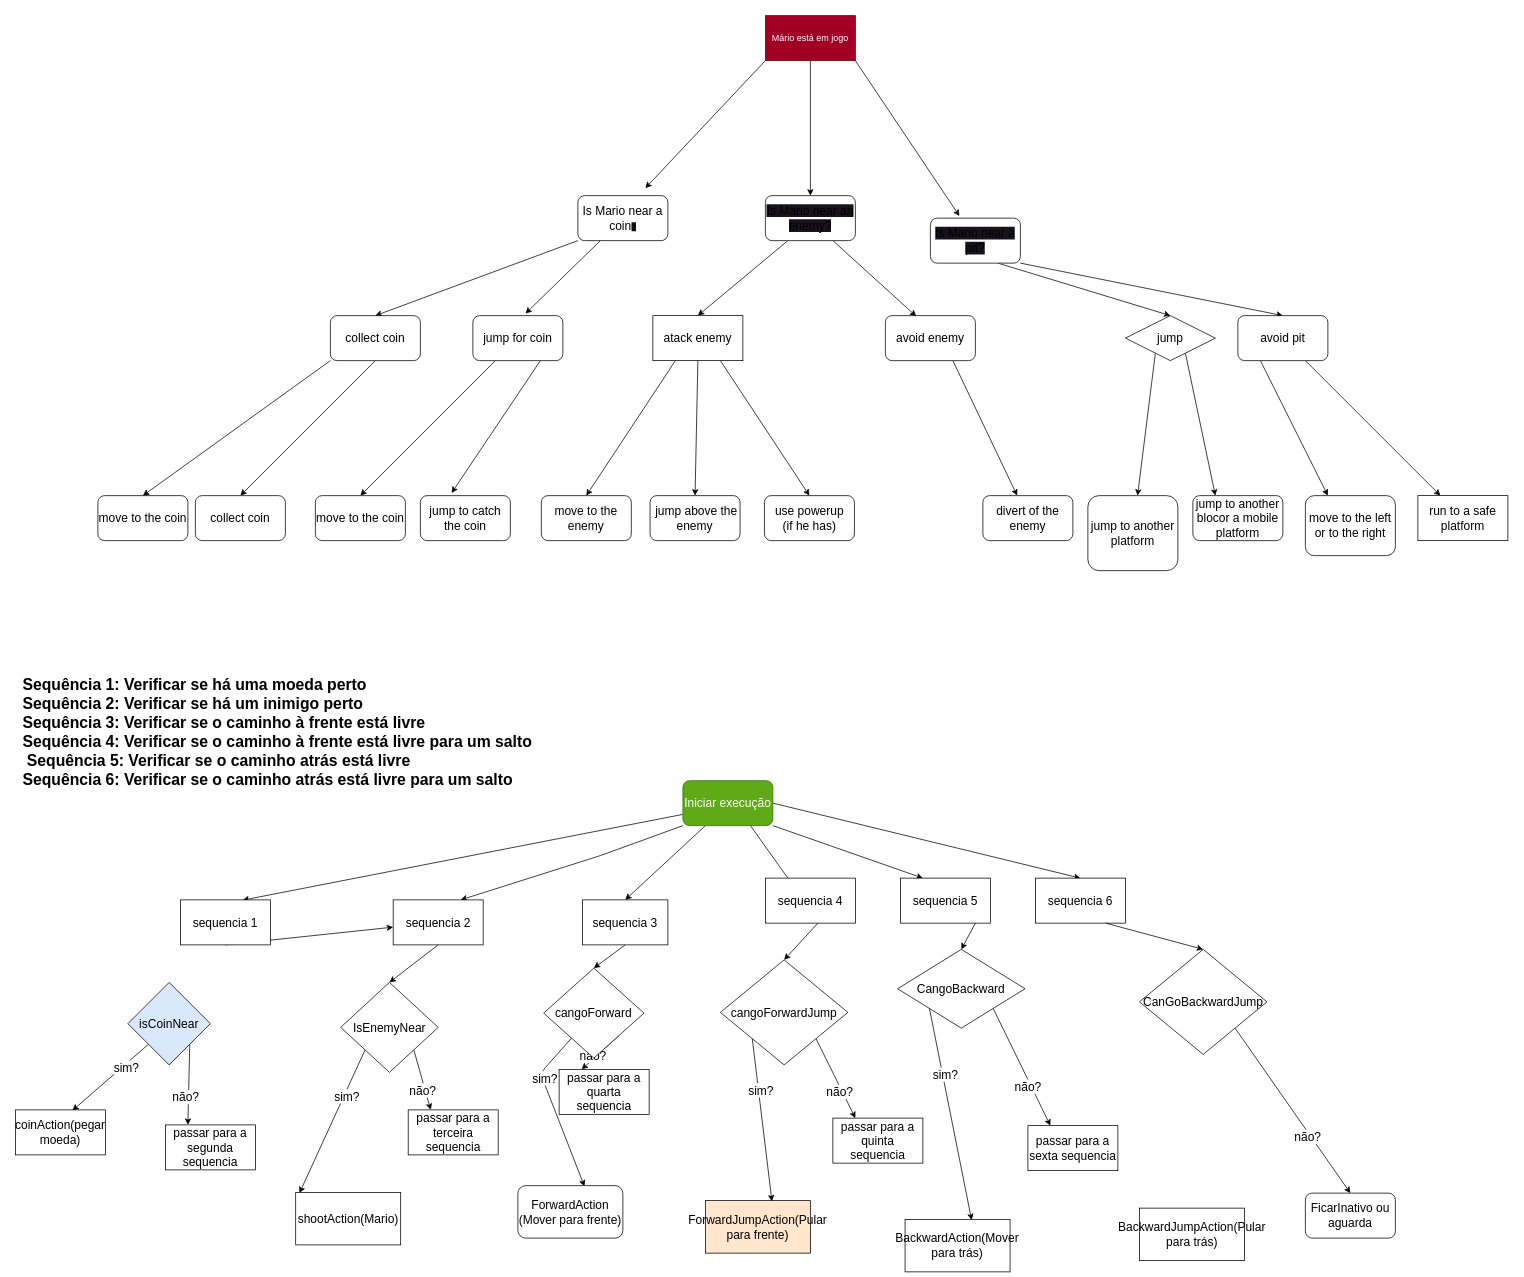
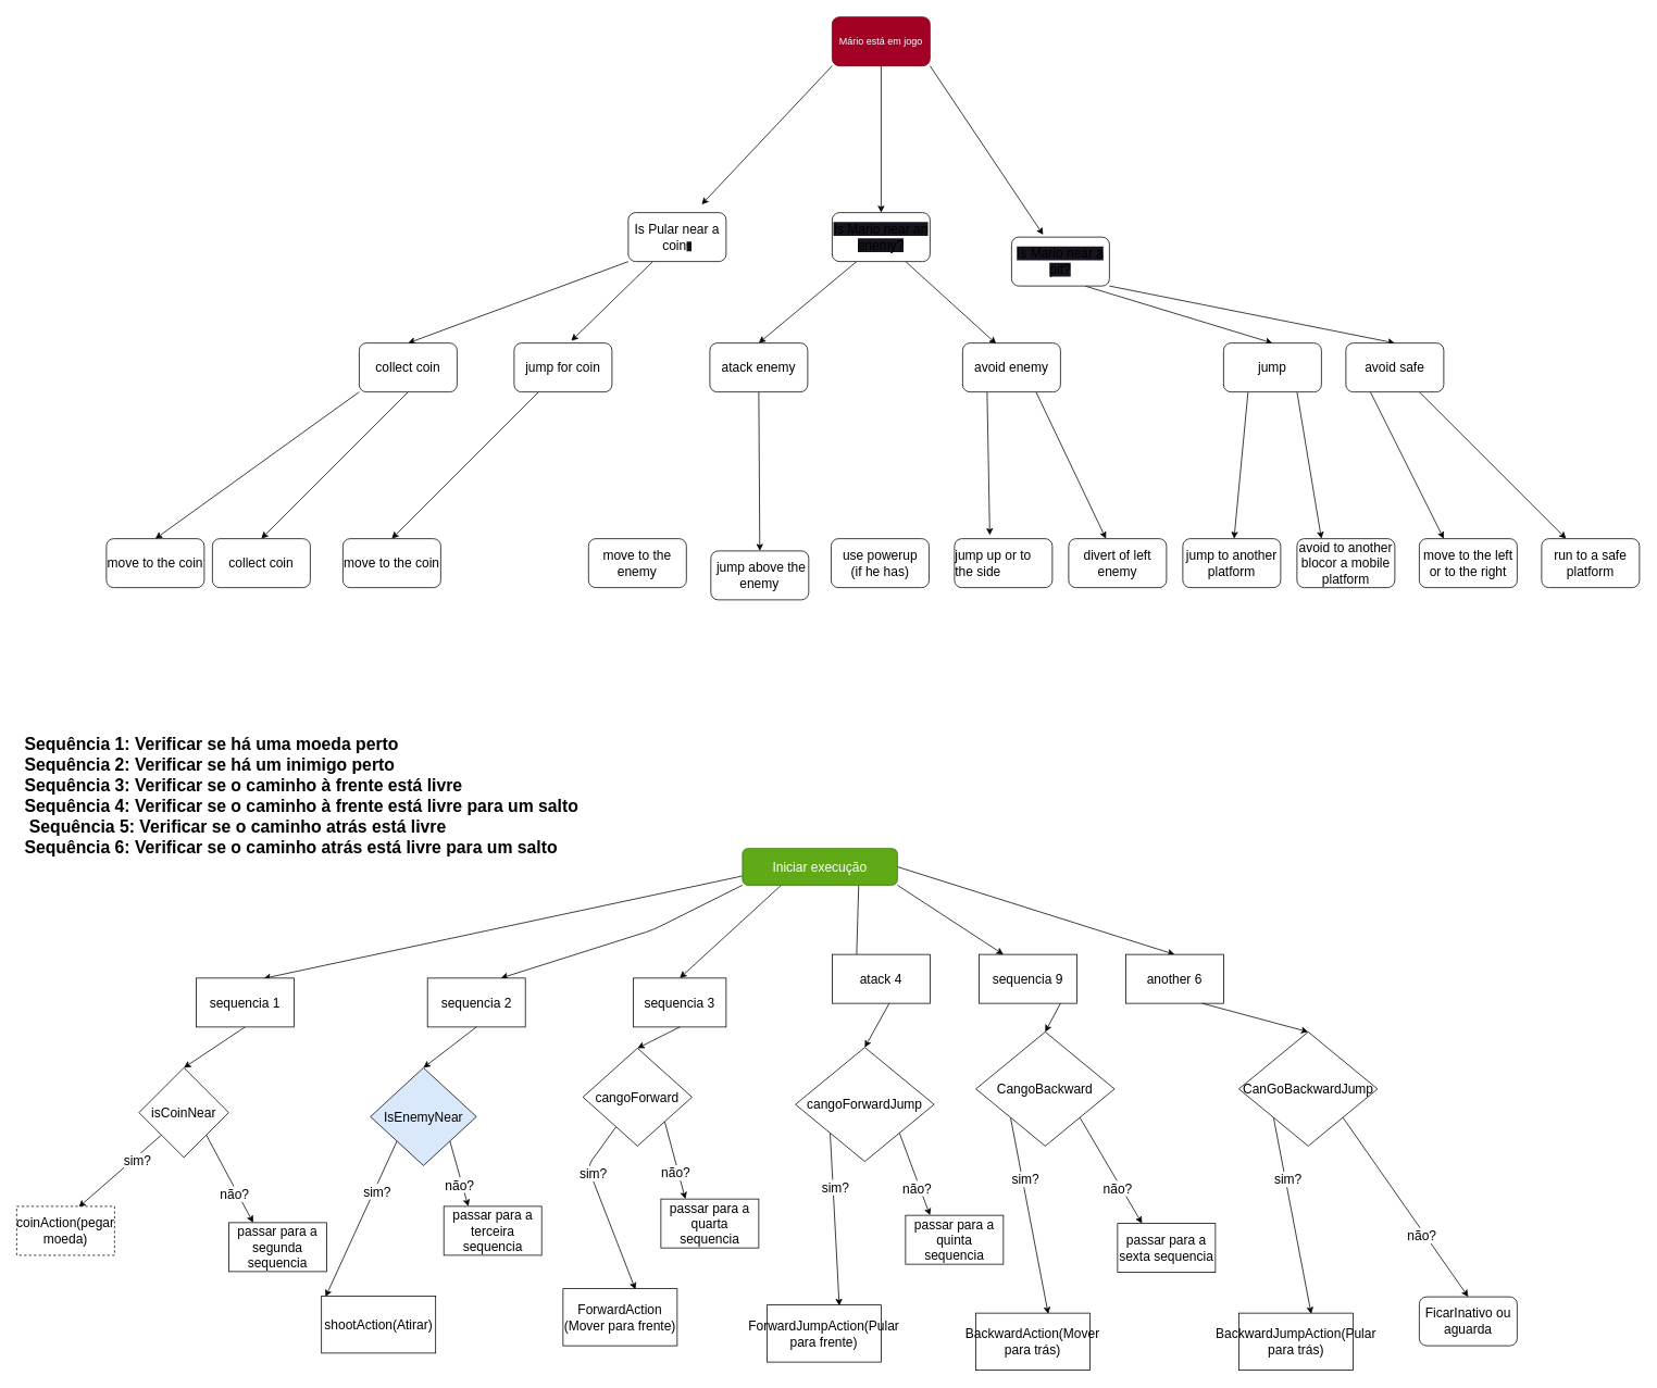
- <mxCell id="5" value="Mário está em jogo&lt;br&gt;" style="rounded=0;whiteSpace=wrap;html=1;fillColor=#a20025;fontColor=#ffffff;strokeColor=#6F0000;" vertex="1" parent="1"><mxGeometry x="1020" y="20" width="120" height="60" as="geometry" /></mxCell>
+ <mxCell id="5" value="Mário está em jogo&lt;br&gt;" style="whiteSpace=wrap;html=1;fillColor=#a20025;fontColor=#ffffff;strokeColor=#6F0000;rounded=1;" vertex="1" parent="1"><mxGeometry x="1020" y="20" width="120" height="60" as="geometry" /></mxCell>
- <mxCell id="8" value="&lt;font style=&quot;&quot;&gt;Is Mario near a coin&lt;/font&gt;&lt;span style=&quot;font-size: 11px; background-color: rgb(24, 20, 29);&quot;&gt;?&lt;/span&gt;" style="rounded=1;whiteSpace=wrap;html=1;fontSize=16;" vertex="1" parent="1"><mxGeometry x="770" y="260" width="120" height="60" as="geometry" /></mxCell>
+ <mxCell id="8" value="&lt;font style=&quot;&quot;&gt;Is Pular near a coin&lt;/font&gt;&lt;span style=&quot;font-size: 11px; background-color: rgb(24, 20, 29);&quot;&gt;?&lt;/span&gt;" style="rounded=1;whiteSpace=wrap;html=1;fontSize=16;" vertex="1" parent="1"><mxGeometry x="770" y="260" width="120" height="60" as="geometry" /></mxCell>
- <mxCell id="24" value="atack enemy" style="whiteSpace=wrap;html=1;fontSize=16;rounded=0;" vertex="1" parent="1"><mxGeometry x="870" y="420" width="120" height="60" as="geometry" /></mxCell>
+ <mxCell id="24" value="atack enemy" style="rounded=1;whiteSpace=wrap;html=1;fontSize=16;" vertex="1" parent="1"><mxGeometry x="870" y="420" width="120" height="60" as="geometry" /></mxCell>
- <mxCell id="30" value="jump" style="rhombus;whiteSpace=wrap;html=1;fontSize=16;" vertex="1" parent="1"><mxGeometry x="1500" y="420" width="120" height="60" as="geometry" /></mxCell>
+ <mxCell id="30" value="jump" style="rounded=1;whiteSpace=wrap;html=1;fontSize=16;" vertex="1" parent="1"><mxGeometry x="1500" y="420" width="120" height="60" as="geometry" /></mxCell>
- <mxCell id="33" value="avoid pit" style="rounded=1;whiteSpace=wrap;html=1;fontSize=16;" vertex="1" parent="1"><mxGeometry x="1650" y="420" width="120" height="60" as="geometry" /></mxCell>
+ <mxCell id="33" value="avoid safe" style="rounded=1;whiteSpace=wrap;html=1;fontSize=16;" vertex="1" parent="1"><mxGeometry x="1650" y="420" width="120" height="60" as="geometry" /></mxCell>
+ <mxCell id="25" style="edgeStyle=none;html=1;exitX=0.25;exitY=1;exitDx=0;exitDy=0;entryX=0.361;entryY=-0.072;entryDx=0;entryDy=0;entryPerimeter=0;fontSize=16;" edge="1" parent="1" source="27" target="41"><mxGeometry relative="1" as="geometry" /></mxCell>
- <mxCell id="19" style="edgeStyle=none;html=1;exitX=0.75;exitY=1;exitDx=0;exitDy=0;entryX=0.347;entryY=-0.059;entryDx=0;entryDy=0;entryPerimeter=0;fontSize=16;" edge="1" parent="1" source="20" target="37"><mxGeometry relative="1" as="geometry" /></mxCell>
- <mxCell id="21" style="edgeStyle=none;html=1;exitX=0.25;exitY=1;exitDx=0;exitDy=0;entryX=0.5;entryY=0;entryDx=0;entryDy=0;fontSize=16;" edge="1" parent="1" source="24" target="38"><mxGeometry relative="1" as="geometry" /></mxCell>
- <mxCell id="23" style="edgeStyle=none;html=1;exitX=0.75;exitY=1;exitDx=0;exitDy=0;entryX=0.5;entryY=0;entryDx=0;entryDy=0;fontSize=16;" edge="1" parent="1" source="24" target="40"><mxGeometry relative="1" as="geometry" /></mxCell>
- <mxCell id="37" value="jump to catch the coin" style="rounded=1;whiteSpace=wrap;html=1;fontSize=16;" vertex="1" parent="1"><mxGeometry x="560" y="660" width="120" height="60" as="geometry" /></mxCell>
- <mxCell id="39" value="&amp;nbsp;jump above the enemy" style="rounded=1;whiteSpace=wrap;html=1;fontSize=16;" vertex="1" parent="1"><mxGeometry x="866.25" y="660" width="120" height="60" as="geometry" /></mxCell>
+ <mxCell id="39" value="&amp;nbsp;jump above the enemy" style="rounded=1;whiteSpace=wrap;html=1;fontSize=16;" vertex="1" parent="1"><mxGeometry x="871.25" y="675" width="120" height="60" as="geometry" /></mxCell>
+ <mxCell id="41" value="&lt;div style=&quot;text-align: start;&quot;&gt;jump up or to the side&lt;/div&gt;" style="rounded=1;whiteSpace=wrap;html=1;fontSize=16;" vertex="1" parent="1"><mxGeometry x="1170" y="660" width="120" height="60" as="geometry" /></mxCell>
- <mxCell id="42" value="divert of the enemy" style="rounded=1;whiteSpace=wrap;html=1;fontSize=16;" vertex="1" parent="1"><mxGeometry x="1310" y="660" width="120" height="60" as="geometry" /></mxCell>
+ <mxCell id="42" value="divert of left enemy" style="rounded=1;whiteSpace=wrap;html=1;fontSize=16;" vertex="1" parent="1"><mxGeometry x="1310" y="660" width="120" height="60" as="geometry" /></mxCell>
- <mxCell id="44" value="jump to another blocor a mobile platform" style="rounded=1;whiteSpace=wrap;html=1;fontSize=16;" vertex="1" parent="1"><mxGeometry x="1590" y="660" width="120" height="60" as="geometry" /></mxCell>
+ <mxCell id="44" value="avoid to another blocor a mobile platform" style="rounded=1;whiteSpace=wrap;html=1;fontSize=16;" vertex="1" parent="1"><mxGeometry x="1590" y="660" width="120" height="60" as="geometry" /></mxCell>
- <mxCell id="46" value="run to a safe platform" style="whiteSpace=wrap;html=1;fontSize=16;rounded=0;" vertex="1" parent="1"><mxGeometry x="1890" y="660" width="120" height="60" as="geometry" /></mxCell>
+ <mxCell id="46" value="run to a safe platform" style="rounded=1;whiteSpace=wrap;html=1;fontSize=16;" vertex="1" parent="1"><mxGeometry x="1890" y="660" width="120" height="60" as="geometry" /></mxCell>
- <mxCell id="45" value="move to the left or to the right" style="rounded=1;whiteSpace=wrap;html=1;fontSize=16;" vertex="1" parent="1"><mxGeometry x="1740" y="660" width="120" height="80" as="geometry" /></mxCell>
+ <mxCell id="45" value="move to the left or to the right" style="rounded=1;whiteSpace=wrap;html=1;fontSize=16;" vertex="1" parent="1"><mxGeometry x="1740" y="660" width="120" height="60" as="geometry" /></mxCell>
- <mxCell id="43" value="jump to another platform" style="rounded=1;whiteSpace=wrap;html=1;fontSize=16;" vertex="1" parent="1"><mxGeometry x="1450" y="660" width="120" height="100" as="geometry" /></mxCell>
+ <mxCell id="43" value="jump to another platform" style="rounded=1;whiteSpace=wrap;html=1;fontSize=16;" vertex="1" parent="1"><mxGeometry x="1450" y="660" width="120" height="60" as="geometry" /></mxCell>
- <mxCell id="53" value="Iniciar execução" style="rounded=1;whiteSpace=wrap;html=1;fontSize=16;fillColor=#60a917;fontColor=#ffffff;strokeColor=#2D7600;" vertex="1" parent="1"><mxGeometry x="910" y="1040" width="120" height="60" as="geometry" /></mxCell>
+ <mxCell id="53" value="Iniciar execução" style="rounded=1;whiteSpace=wrap;html=1;fontSize=16;fillColor=#60a917;fontColor=#ffffff;strokeColor=#2D7600;" vertex="1" parent="1"><mxGeometry x="910" y="1040" width="190" height="45" as="geometry" /></mxCell>
- <mxCell id="56" value="sequencia 4" style="rounded=0;whiteSpace=wrap;html=1;fontSize=16;" vertex="1" parent="1"><mxGeometry x="1020" y="1170" width="120" height="60" as="geometry" /></mxCell>
+ <mxCell id="56" value="atack 4" style="rounded=0;whiteSpace=wrap;html=1;fontSize=16;" vertex="1" parent="1"><mxGeometry x="1020" y="1170" width="120" height="60" as="geometry" /></mxCell>
- <mxCell id="57" value="sequencia 5" style="rounded=0;whiteSpace=wrap;html=1;fontSize=16;" vertex="1" parent="1"><mxGeometry x="1200" y="1170" width="120" height="60" as="geometry" /></mxCell>
+ <mxCell id="57" value="sequencia 9" style="rounded=0;whiteSpace=wrap;html=1;fontSize=16;" vertex="1" parent="1"><mxGeometry x="1200" y="1170" width="120" height="60" as="geometry" /></mxCell>
- <mxCell id="58" value="sequencia 6" style="rounded=0;whiteSpace=wrap;html=1;fontSize=16;" vertex="1" parent="1"><mxGeometry x="1380" y="1170" width="120" height="60" as="geometry" /></mxCell>
+ <mxCell id="58" value="another 6" style="rounded=0;whiteSpace=wrap;html=1;fontSize=16;" vertex="1" parent="1"><mxGeometry x="1380" y="1170" width="120" height="60" as="geometry" /></mxCell>
- <mxCell id="59" style="edgeStyle=none;html=1;exitX=0.5;exitY=1;exitDx=0;exitDy=0;fontSize=16;" edge="1" parent="1" source="60" target="54"><mxGeometry relative="1" as="geometry" /></mxCell>
+ <mxCell id="59" style="edgeStyle=none;html=1;exitX=0.5;exitY=1;exitDx=0;exitDy=0;entryX=0.5;entryY=0;entryDx=0;entryDy=0;fontSize=16;" edge="1" parent="1" source="60" target="65"><mxGeometry relative="1" as="geometry" /></mxCell>
- <mxCell id="97" value="CangoBackward" style="rhombus;whiteSpace=wrap;html=1;fontSize=16;" vertex="1" parent="1"><mxGeometry x="1196.25" y="1265" width="170" height="105" as="geometry" /></mxCell>
+ <mxCell id="97" value="CangoBackward" style="rhombus;whiteSpace=wrap;html=1;fontSize=16;" vertex="1" parent="1"><mxGeometry x="1196.25" y="1265" width="170" height="140" as="geometry" /></mxCell>
- <mxCell id="89" value="cangoForwardJump" style="rhombus;whiteSpace=wrap;html=1;fontSize=16;" vertex="1" parent="1"><mxGeometry x="960" y="1279.02" width="170" height="140" as="geometry" /></mxCell>
+ <mxCell id="89" value="cangoForwardJump" style="rhombus;whiteSpace=wrap;html=1;fontSize=16;" vertex="1" parent="1"><mxGeometry x="975" y="1284.02" width="170" height="140" as="geometry" /></mxCell>
- <mxCell id="81" value="cangoForward" style="rhombus;whiteSpace=wrap;html=1;fontSize=16;" vertex="1" parent="1"><mxGeometry x="724.38" y="1290" width="133.75" height="120" as="geometry" /></mxCell>
+ <mxCell id="81" value="cangoForward" style="rhombus;whiteSpace=wrap;html=1;fontSize=16;" vertex="1" parent="1"><mxGeometry x="714.38" y="1285" width="133.75" height="120" as="geometry" /></mxCell>
- <mxCell id="65" value="isCoinNear" style="rhombus;whiteSpace=wrap;html=1;fontSize=16;fillColor=#dae8fc;" vertex="1" parent="1"><mxGeometry x="170" y="1309.02" width="110" height="110" as="geometry" /></mxCell>
+ <mxCell id="65" value="isCoinNear" style="rhombus;whiteSpace=wrap;html=1;fontSize=16;" vertex="1" parent="1"><mxGeometry x="170" y="1309.02" width="110" height="110" as="geometry" /></mxCell>
- <mxCell id="73" value="IsEnemyNear" style="rhombus;whiteSpace=wrap;html=1;fontSize=16;" vertex="1" parent="1"><mxGeometry x="453.75" y="1309.02" width="130" height="120" as="geometry" /></mxCell>
+ <mxCell id="73" value="IsEnemyNear" style="rhombus;whiteSpace=wrap;html=1;fontSize=16;fillColor=#dae8fc;" vertex="1" parent="1"><mxGeometry x="453.75" y="1309.02" width="130" height="120" as="geometry" /></mxCell>
- <mxCell id="83" value="passar para a quarta sequencia" style="rounded=0;whiteSpace=wrap;html=1;fontSize=16;" vertex="1" parent="1"><mxGeometry x="745" y="1425" width="120" height="60" as="geometry" /></mxCell>
+ <mxCell id="83" value="passar para a quarta sequencia" style="rounded=0;whiteSpace=wrap;html=1;fontSize=16;" vertex="1" parent="1"><mxGeometry x="810" y="1470" width="120" height="60" as="geometry" /></mxCell>
+ <mxCell id="101" style="edgeStyle=none;html=1;exitX=0;exitY=1;exitDx=0;exitDy=0;entryX=0.634;entryY=0.014;entryDx=0;entryDy=0;entryPerimeter=0;fontSize=16;" edge="1" source="105" target="106" parent="1"><mxGeometry relative="1" as="geometry" /></mxCell>
+ <mxCell id="102" value="sim?&lt;br&gt;" style="edgeLabel;html=1;align=center;verticalAlign=middle;resizable=0;points=[];fontSize=16;" vertex="1" connectable="0" parent="101"><mxGeometry x="-0.38" y="3" relative="1" as="geometry"><mxPoint y="1" as="offset" /></mxGeometry></mxCell>
- <mxCell id="66" value="coinAction(pegar moeda)" style="rounded=0;whiteSpace=wrap;html=1;fontSize=16;" vertex="1" parent="1"><mxGeometry x="20" y="1479.02" width="120" height="60" as="geometry" /></mxCell>
+ <mxCell id="66" value="coinAction(pegar moeda)" style="rounded=0;whiteSpace=wrap;html=1;fontSize=16;dashed=1;" vertex="1" parent="1"><mxGeometry x="20" y="1479.02" width="120" height="60" as="geometry" /></mxCell>
- <mxCell id="67" value="passar para a segunda sequencia" style="rounded=0;whiteSpace=wrap;html=1;fontSize=16;" vertex="1" parent="1"><mxGeometry x="220" y="1499.02" width="120" height="60" as="geometry" /></mxCell>
+ <mxCell id="67" value="passar para a segunda sequencia" style="rounded=0;whiteSpace=wrap;html=1;fontSize=16;" vertex="1" parent="1"><mxGeometry x="280" y="1499.02" width="120" height="60" as="geometry" /></mxCell>
- <mxCell id="82" value="ForwardAction (Mover para frente)" style="whiteSpace=wrap;html=1;fontSize=16;rounded=1;" vertex="1" parent="1"><mxGeometry x="690" y="1580" width="140" height="70" as="geometry" /></mxCell>
+ <mxCell id="82" value="ForwardAction (Mover para frente)" style="rounded=0;whiteSpace=wrap;html=1;fontSize=16;" vertex="1" parent="1"><mxGeometry x="690" y="1580" width="140" height="70" as="geometry" /></mxCell>
- <mxCell id="74" value="shootAction(Mario)" style="rounded=0;whiteSpace=wrap;html=1;fontSize=16;" vertex="1" parent="1"><mxGeometry x="393.75" y="1589.02" width="140" height="70" as="geometry" /></mxCell>
+ <mxCell id="74" value="shootAction(Atirar)" style="rounded=0;whiteSpace=wrap;html=1;fontSize=16;" vertex="1" parent="1"><mxGeometry x="393.75" y="1589.02" width="140" height="70" as="geometry" /></mxCell>
- <mxCell id="90" value="ForwardJumpAction(Pular para frente)" style="rounded=0;whiteSpace=wrap;html=1;fontSize=16;fillColor=#ffe6cc;" vertex="1" parent="1"><mxGeometry x="940" y="1600" width="140" height="70" as="geometry" /></mxCell>
+ <mxCell id="90" value="ForwardJumpAction(Pular para frente)" style="rounded=0;whiteSpace=wrap;html=1;fontSize=16;" vertex="1" parent="1"><mxGeometry x="940" y="1600" width="140" height="70" as="geometry" /></mxCell>
- <mxCell id="98" value="BackwardAction(Mover para trás)" style="rounded=0;whiteSpace=wrap;html=1;fontSize=16;" vertex="1" parent="1"><mxGeometry x="1206.25" y="1625" width="140" height="70" as="geometry" /></mxCell>
+ <mxCell id="98" value="BackwardAction(Mover para trás)" style="rounded=0;whiteSpace=wrap;html=1;fontSize=16;" vertex="1" parent="1"><mxGeometry x="1196.25" y="1610" width="140" height="70" as="geometry" /></mxCell>
